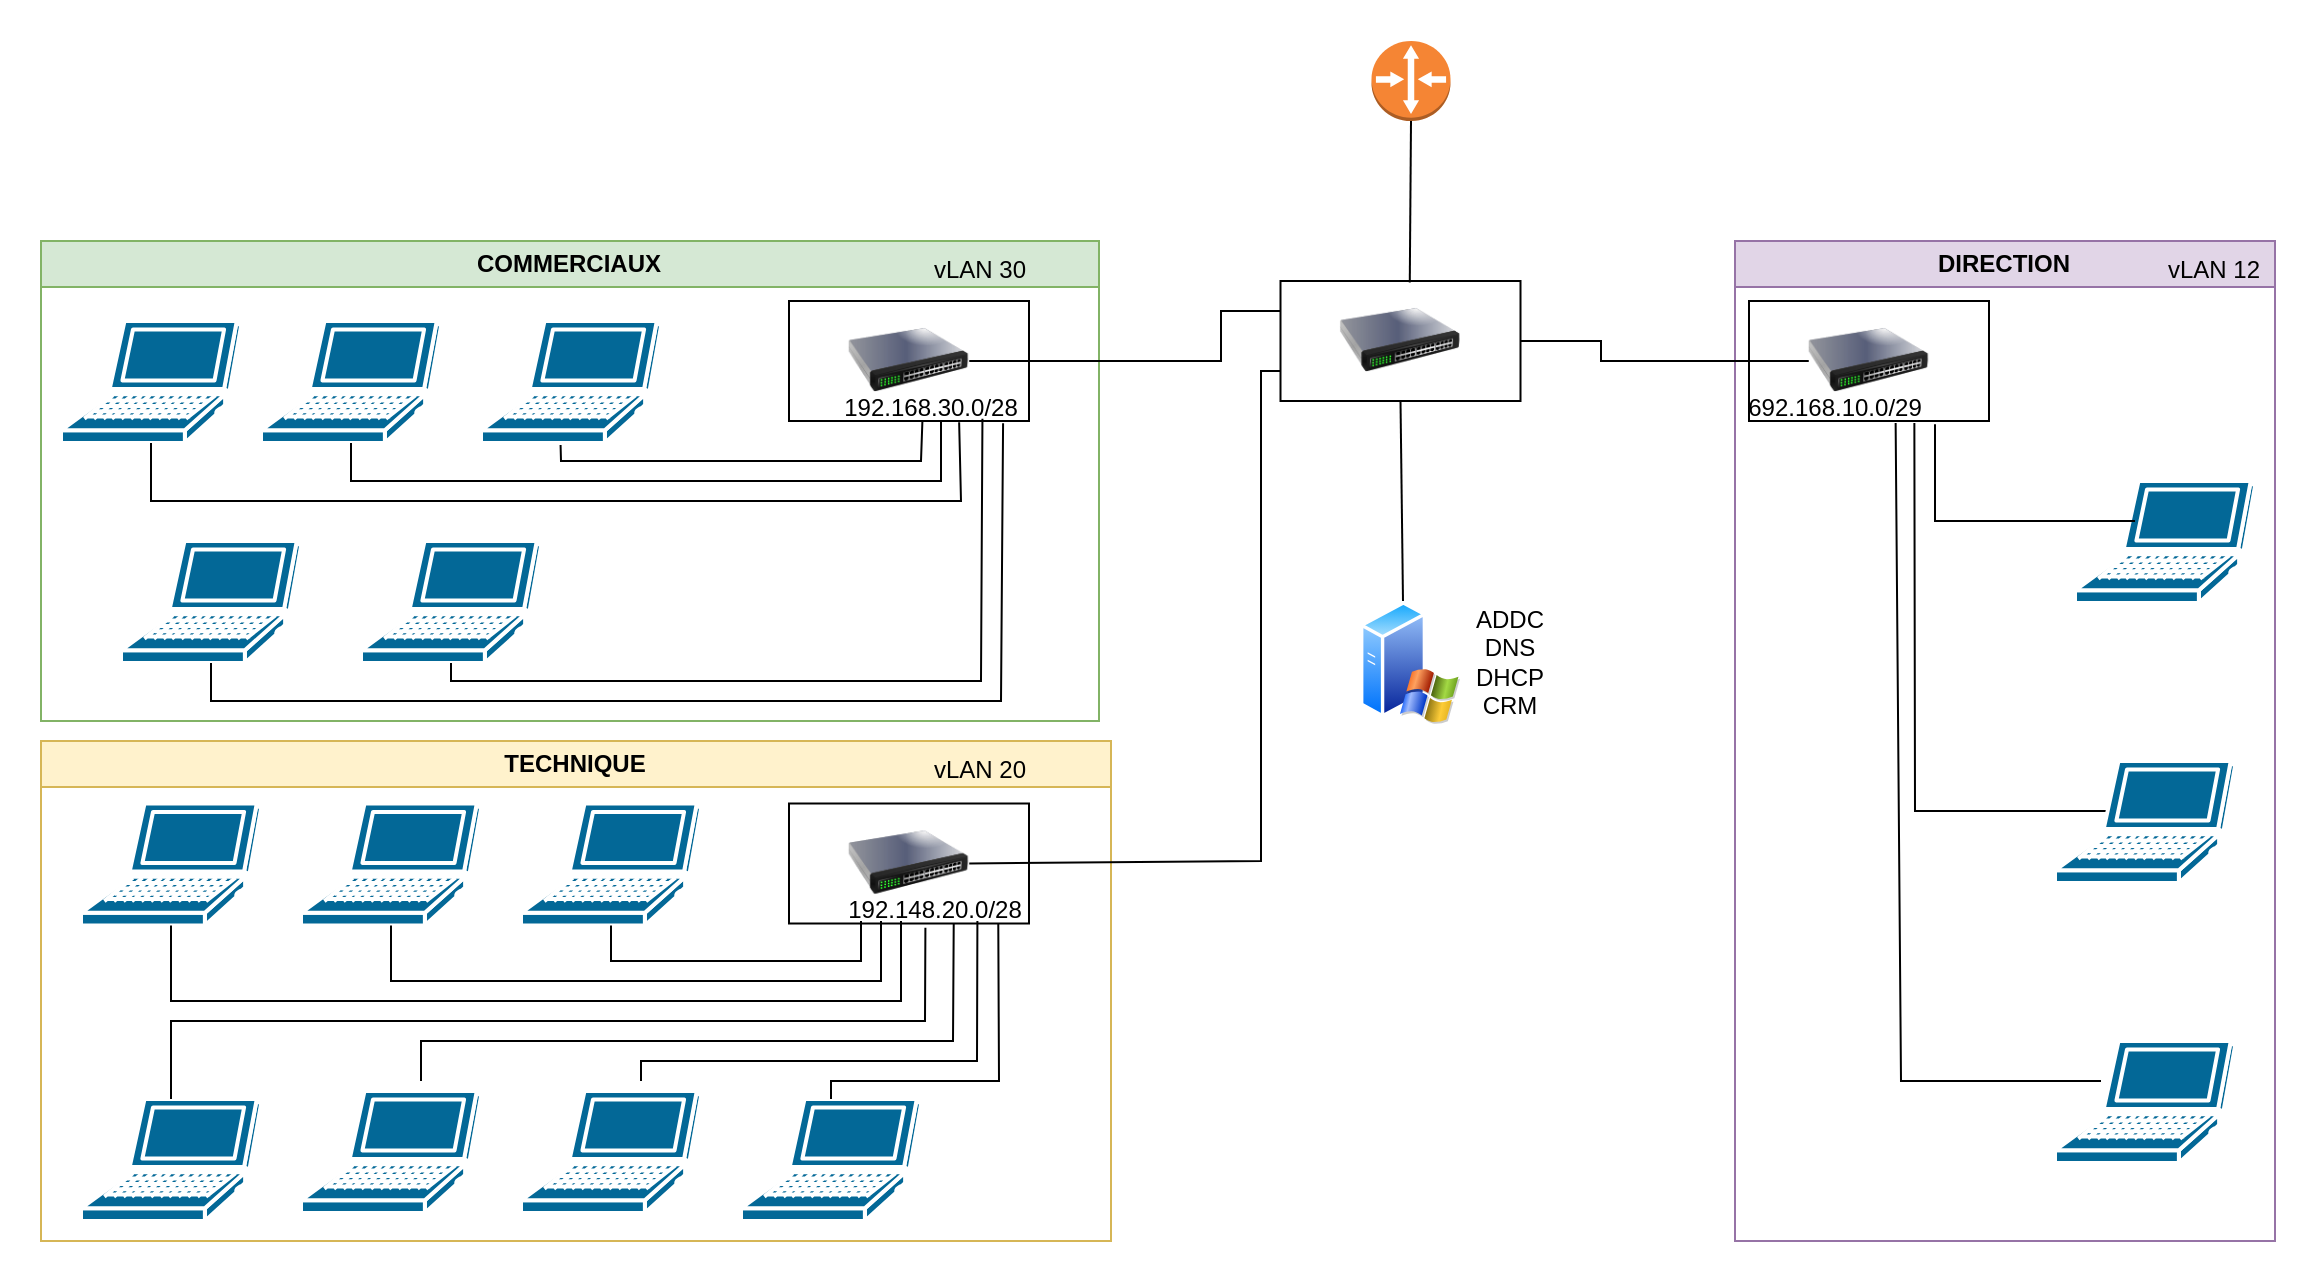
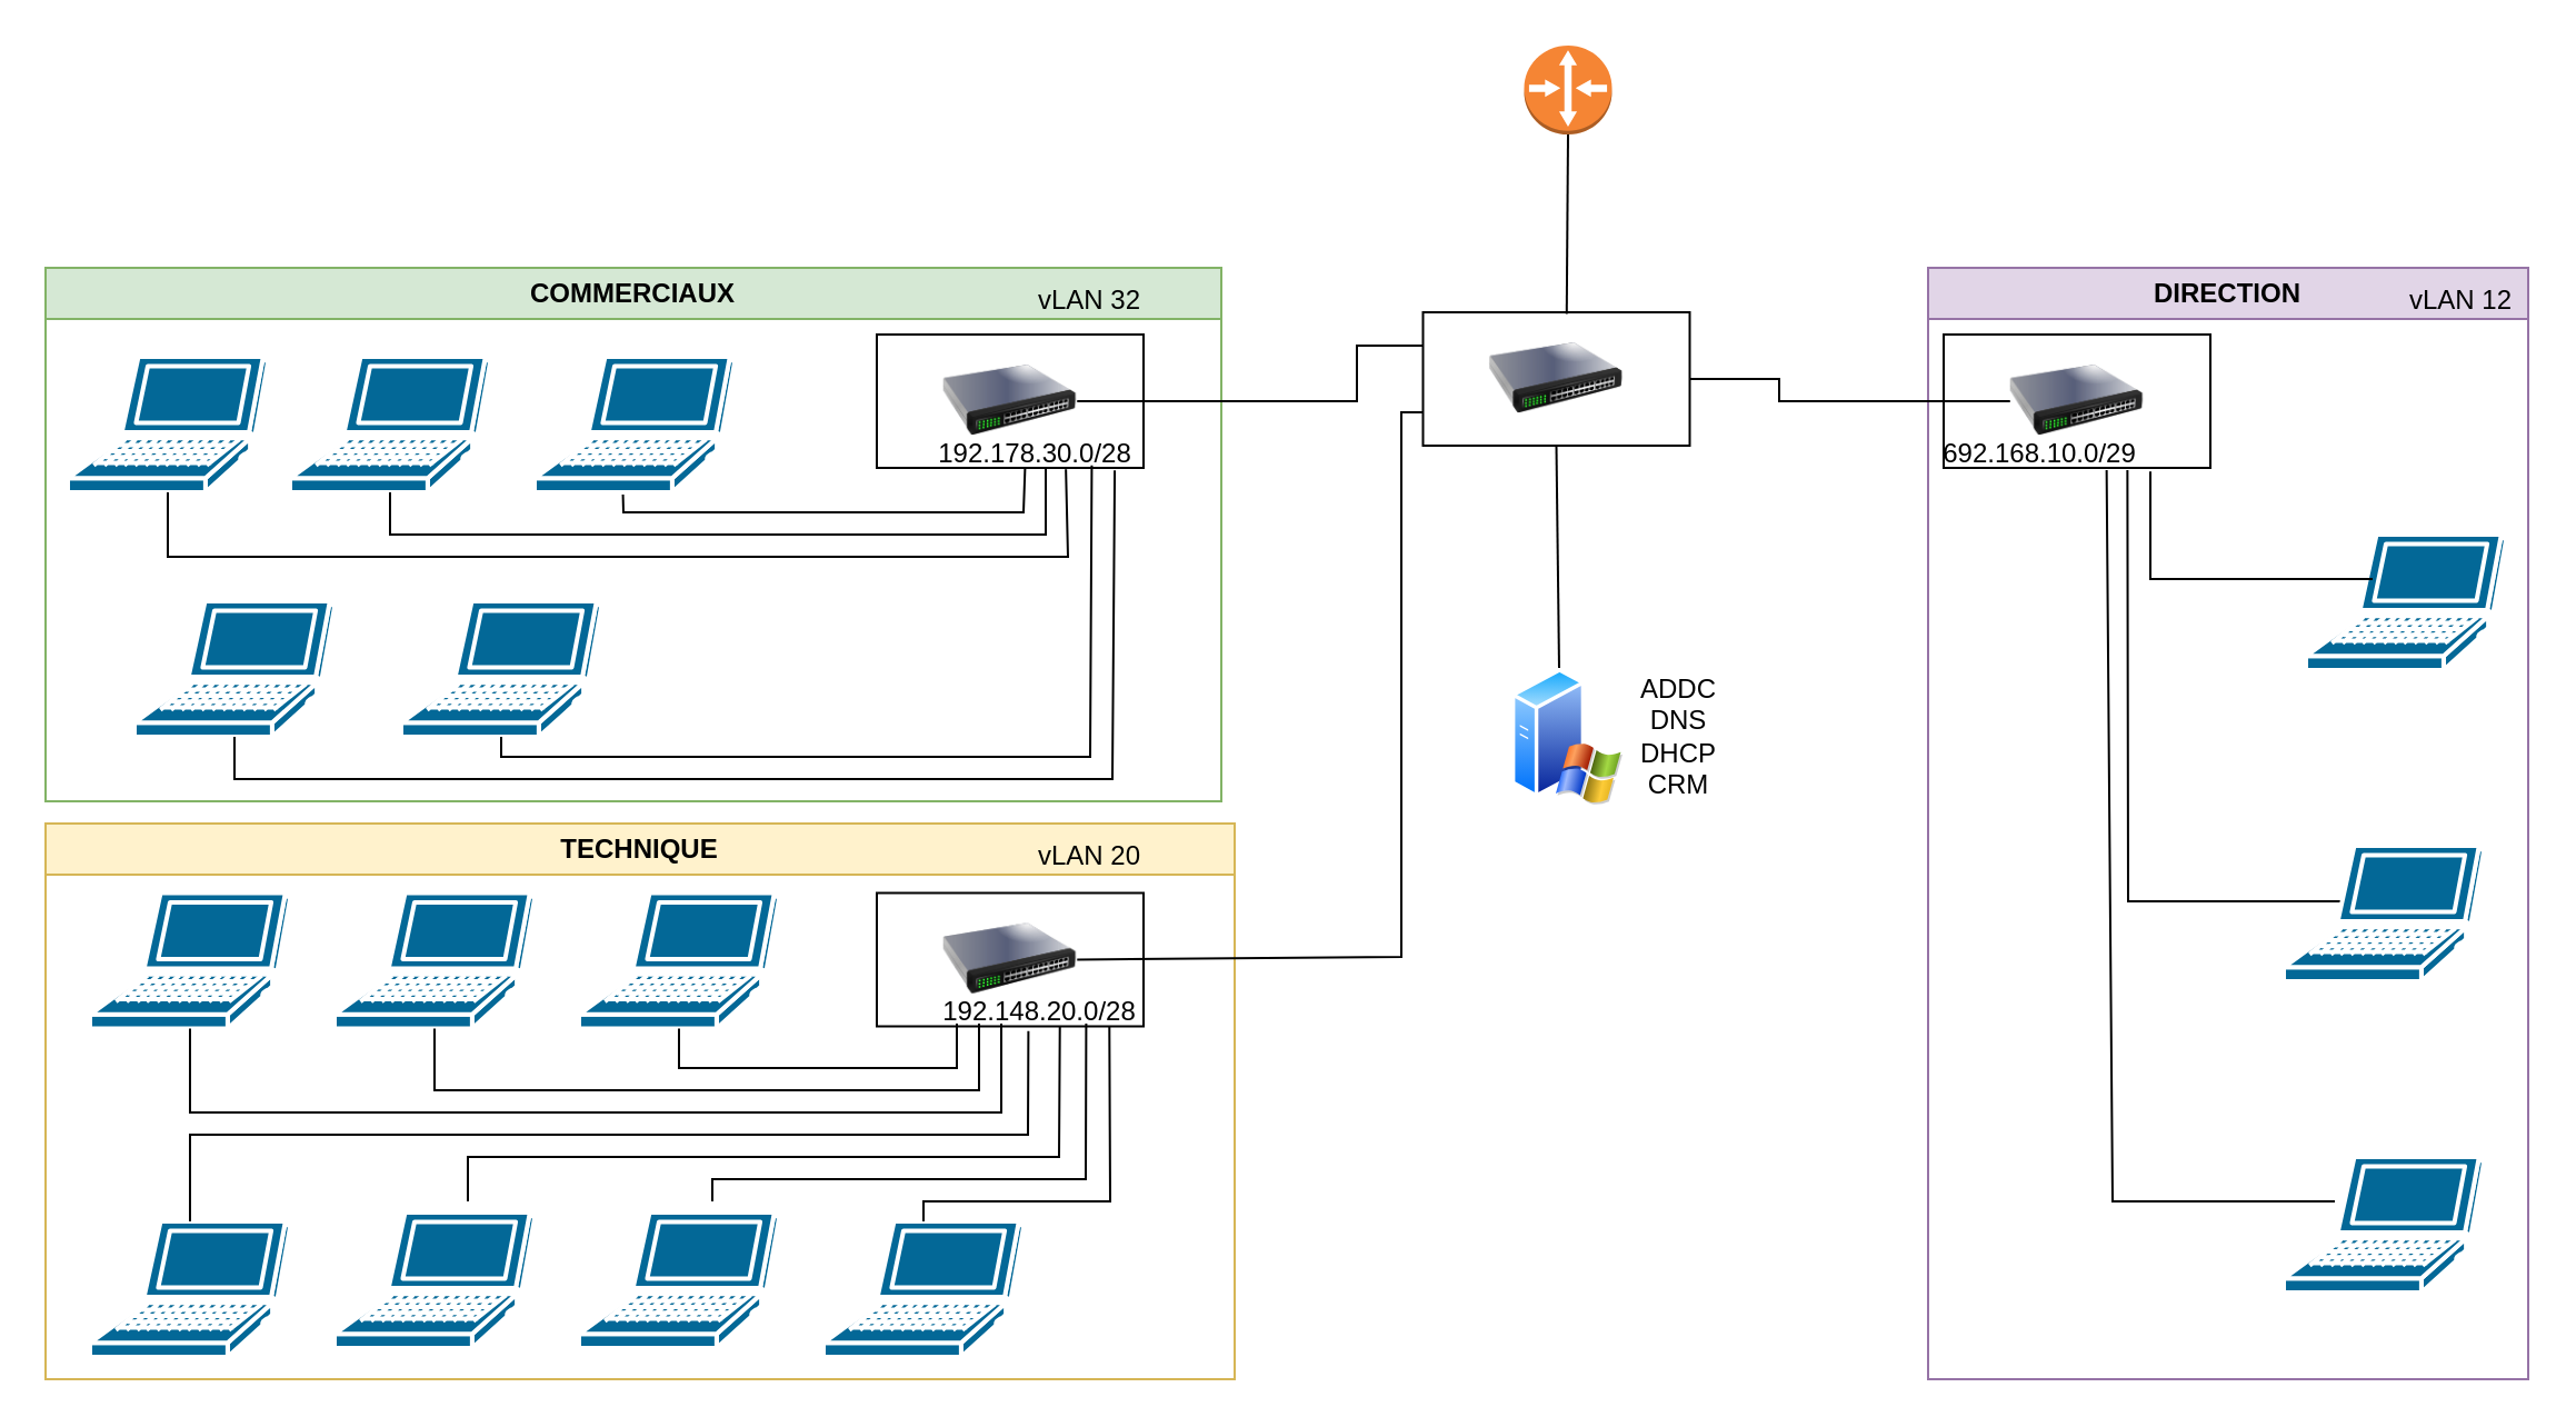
- <mxCell id="16" value="vLAN 30" style="text;html=1;align=center;verticalAlign=middle;whiteSpace=wrap;rounded=0;" vertex="1" parent="3"><mxGeometry x="440" width="60" height="30" as="geometry" /></mxCell>
+ <mxCell id="16" value="vLAN 32" style="text;html=1;align=center;verticalAlign=middle;whiteSpace=wrap;rounded=0;" vertex="1" parent="3"><mxGeometry x="440" width="60" height="30" as="geometry" /></mxCell>
- <mxCell id="17" value="192.168.30.0/28" style="text;html=1;align=center;verticalAlign=middle;resizable=0;points=[];autosize=1;strokeColor=none;fillColor=none;" vertex="1" parent="3"><mxGeometry x="390" y="69" width="110" height="30" as="geometry" /></mxCell>
+ <mxCell id="17" value="192.178.30.0/28" style="text;html=1;align=center;verticalAlign=middle;resizable=0;points=[];autosize=1;strokeColor=none;fillColor=none;" vertex="1" parent="3"><mxGeometry x="390" y="69" width="110" height="30" as="geometry" /></mxCell>
